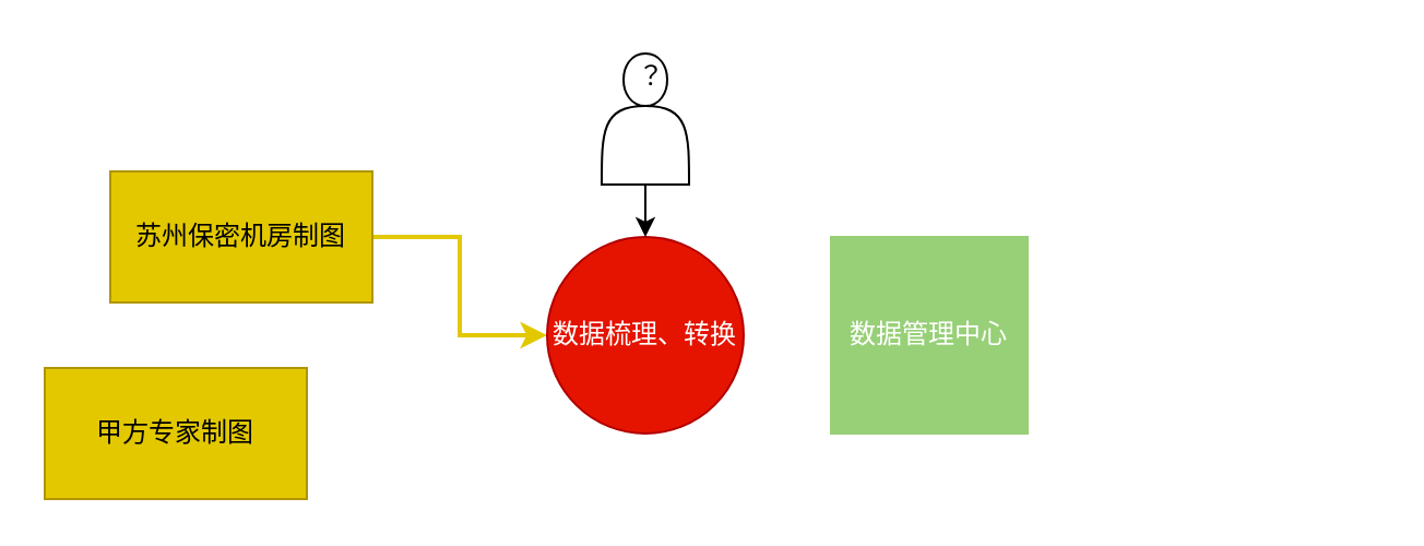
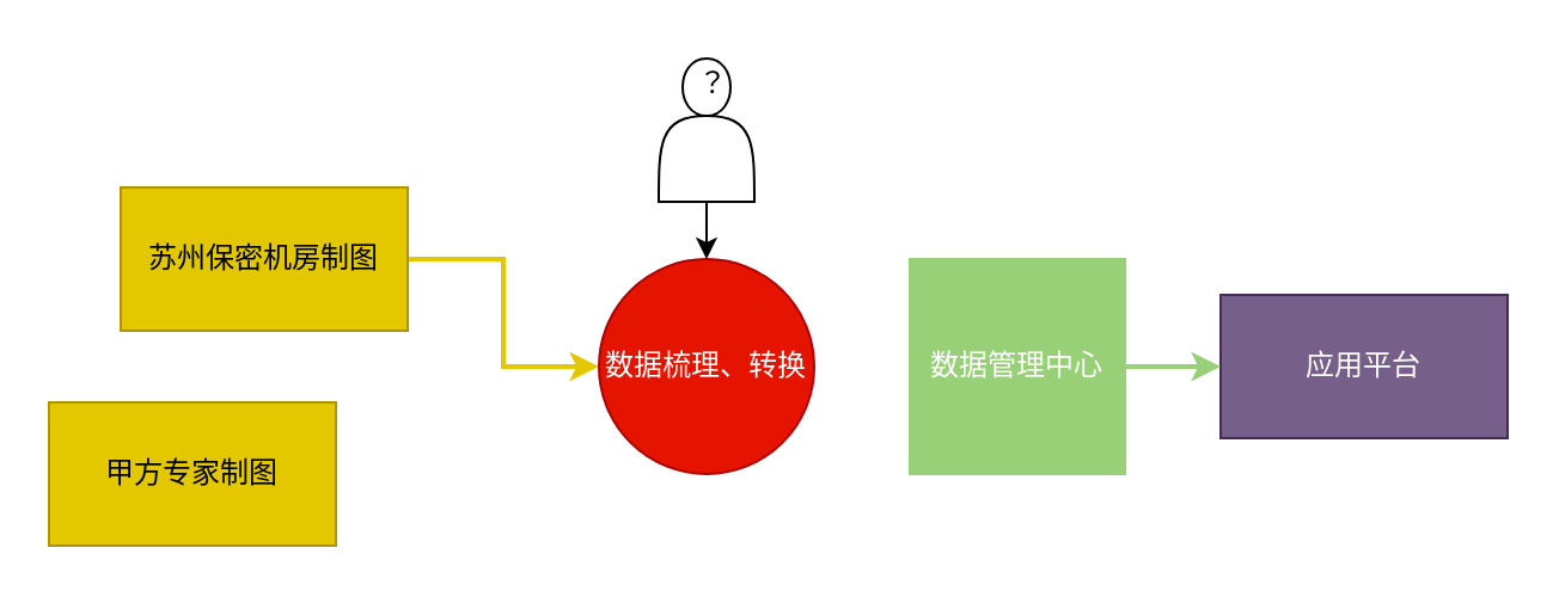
+ <mxCell id="3" style="edgeStyle=orthogonalEdgeStyle;rounded=0;orthogonalLoop=1;jettySize=auto;html=1;entryX=0;entryY=0.5;entryDx=0;entryDy=0;fillColor=#6d8764;strokeColor=#97D077;strokeWidth=2;" edge="1" parent="1" source="4" target="2"><mxGeometry relative="1" as="geometry" /></mxCell>
+ <mxCell id="2" value="应用平台" style="rounded=0;whiteSpace=wrap;html=1;fillColor=#76608a;fontColor=#ffffff;strokeColor=#432D57;" vertex="1" parent="1"><mxGeometry x="510" y="123" width="120" height="60" as="geometry" /></mxCell>
